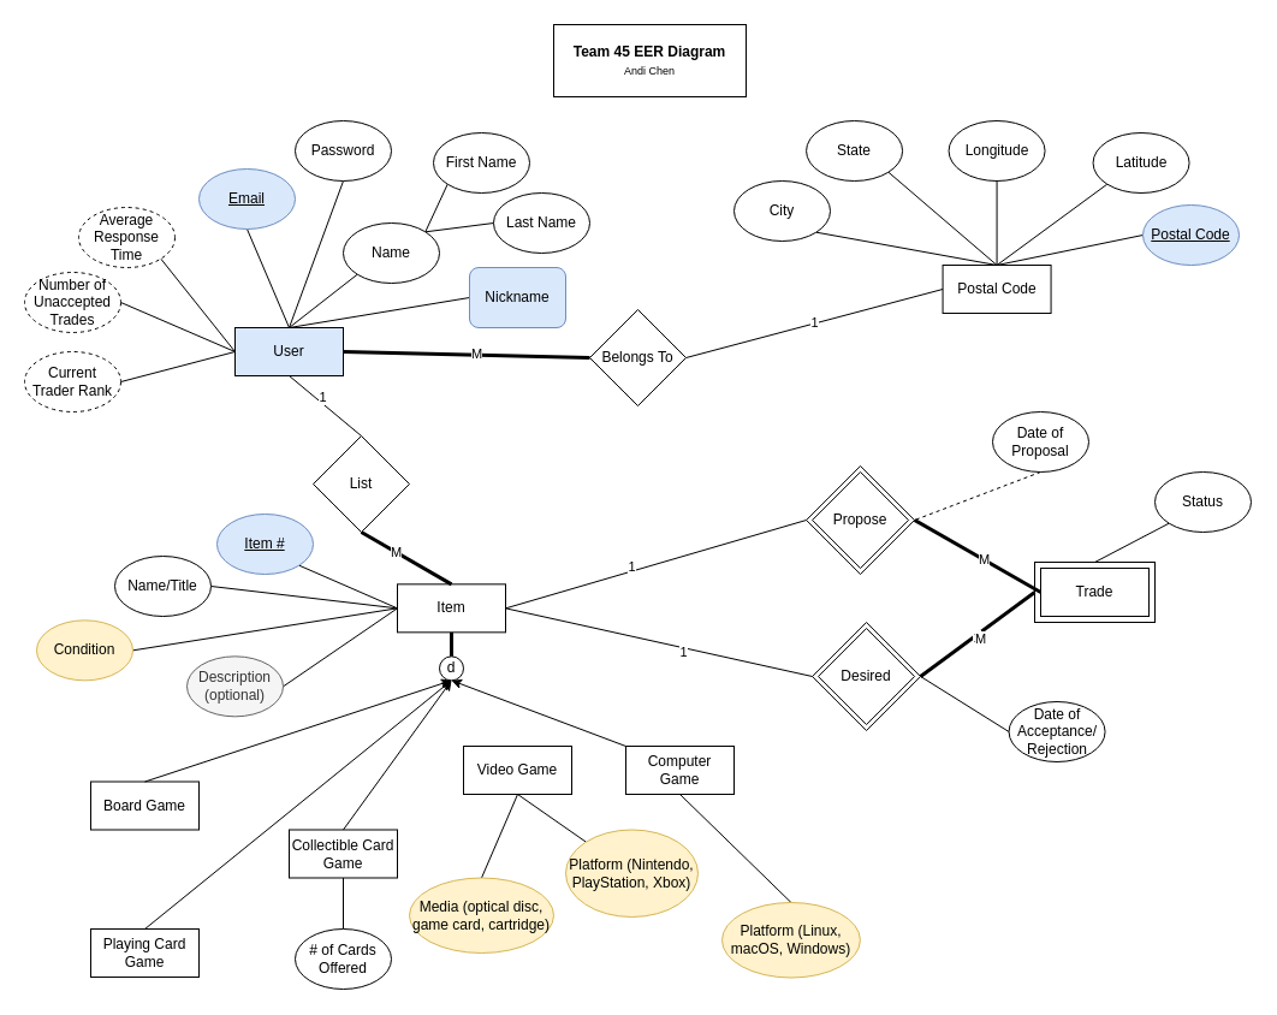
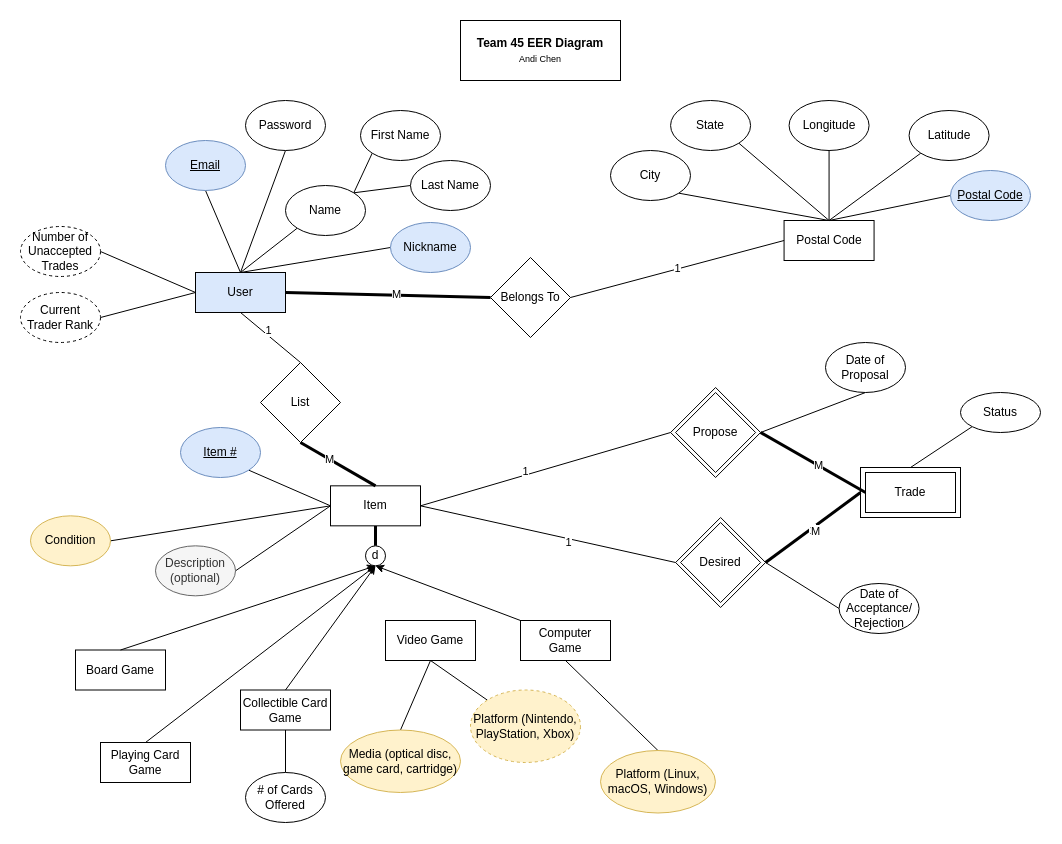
- <mxCell id="82" value="Average Response Time" style="ellipse;whiteSpace=wrap;html=1;dashed=1;" parent="1" vertex="1"><mxGeometry x="65" y="172" width="80" height="50" as="geometry" /></mxCell>
- <mxCell id="19" value="Nickname" style="whiteSpace=wrap;html=1;fillColor=#dae8fc;strokeColor=#6c8ebf;rounded=1;" parent="1" vertex="1"><mxGeometry x="390" y="222" width="80" height="50" as="geometry" /></mxCell>
+ <mxCell id="19" value="Nickname" style="ellipse;whiteSpace=wrap;html=1;fillColor=#dae8fc;strokeColor=#6c8ebf;" parent="1" vertex="1"><mxGeometry x="390" y="222" width="80" height="50" as="geometry" /></mxCell>
- <mxCell id="81" style="edgeStyle=none;rounded=0;orthogonalLoop=1;jettySize=auto;html=1;exitX=1;exitY=1;exitDx=0;exitDy=0;endArrow=none;endFill=0;strokeWidth=1;entryX=0;entryY=0.5;entryDx=0;entryDy=0;" parent="1" source="82" target="9" edge="1"><mxGeometry relative="1" as="geometry"><mxPoint x="245" y="272" as="targetPoint" /></mxGeometry></mxCell>
- <mxCell id="75" style="edgeStyle=none;rounded=0;orthogonalLoop=1;jettySize=auto;html=1;exitX=0.5;exitY=1;exitDx=0;exitDy=0;entryX=1;entryY=0.5;entryDx=0;entryDy=0;endArrow=none;endFill=0;strokeWidth=1;dashed=1;" parent="1" source="76" target="70" edge="1"><mxGeometry relative="1" as="geometry" /></mxCell>
+ <mxCell id="75" style="edgeStyle=none;rounded=0;orthogonalLoop=1;jettySize=auto;html=1;exitX=0.5;exitY=1;exitDx=0;exitDy=0;entryX=1;entryY=0.5;entryDx=0;entryDy=0;endArrow=none;endFill=0;strokeWidth=1;" parent="1" source="76" target="70" edge="1"><mxGeometry relative="1" as="geometry" /></mxCell>
- <mxCell id="80" value="Status" style="ellipse;whiteSpace=wrap;html=1;" parent="1" vertex="1"><mxGeometry x="960" y="392" width="80" height="50" as="geometry" /></mxCell>
+ <mxCell id="80" value="Status" style="ellipse;whiteSpace=wrap;html=1;" parent="1" vertex="1"><mxGeometry x="960" y="392" width="80" height="40" as="geometry" /></mxCell>
- <mxCell id="36" value="Name/Title" style="ellipse;whiteSpace=wrap;html=1;" parent="1" vertex="1"><mxGeometry x="95" y="462" width="80" height="50" as="geometry" /></mxCell>
- <mxCell id="35" style="edgeStyle=none;rounded=0;orthogonalLoop=1;jettySize=auto;html=1;exitX=1;exitY=0.5;exitDx=0;exitDy=0;entryX=0;entryY=0.5;entryDx=0;entryDy=0;endArrow=none;endFill=0;" parent="1" source="36" target="34" edge="1"><mxGeometry relative="1" as="geometry"><mxPoint x="240" y="450.33" as="sourcePoint" /></mxGeometry></mxCell>
- <mxCell id="49" value="Platform (Nintendo, PlayStation, Xbox)" style="ellipse;whiteSpace=wrap;html=1;fillColor=#fff2cc;strokeColor=#d6b656;" parent="1" vertex="1"><mxGeometry x="470" y="689.5" width="110" height="72.5" as="geometry" /></mxCell>
+ <mxCell id="49" value="Platform (Nintendo, PlayStation, Xbox)" style="ellipse;whiteSpace=wrap;html=1;fillColor=#fff2cc;strokeColor=#d6b656;dashed=1;" parent="1" vertex="1"><mxGeometry x="470" y="689.5" width="110" height="72.5" as="geometry" /></mxCell>
- <mxCell id="42" value="Playing Card Game" style="rounded=0;whiteSpace=wrap;html=1;" parent="1" vertex="1"><mxGeometry x="75" y="772" width="90" height="40" as="geometry" /></mxCell>
+ <mxCell id="42" value="Playing Card Game" style="rounded=0;whiteSpace=wrap;html=1;" parent="1" vertex="1"><mxGeometry x="100" y="742" width="90" height="40" as="geometry" /></mxCell>
